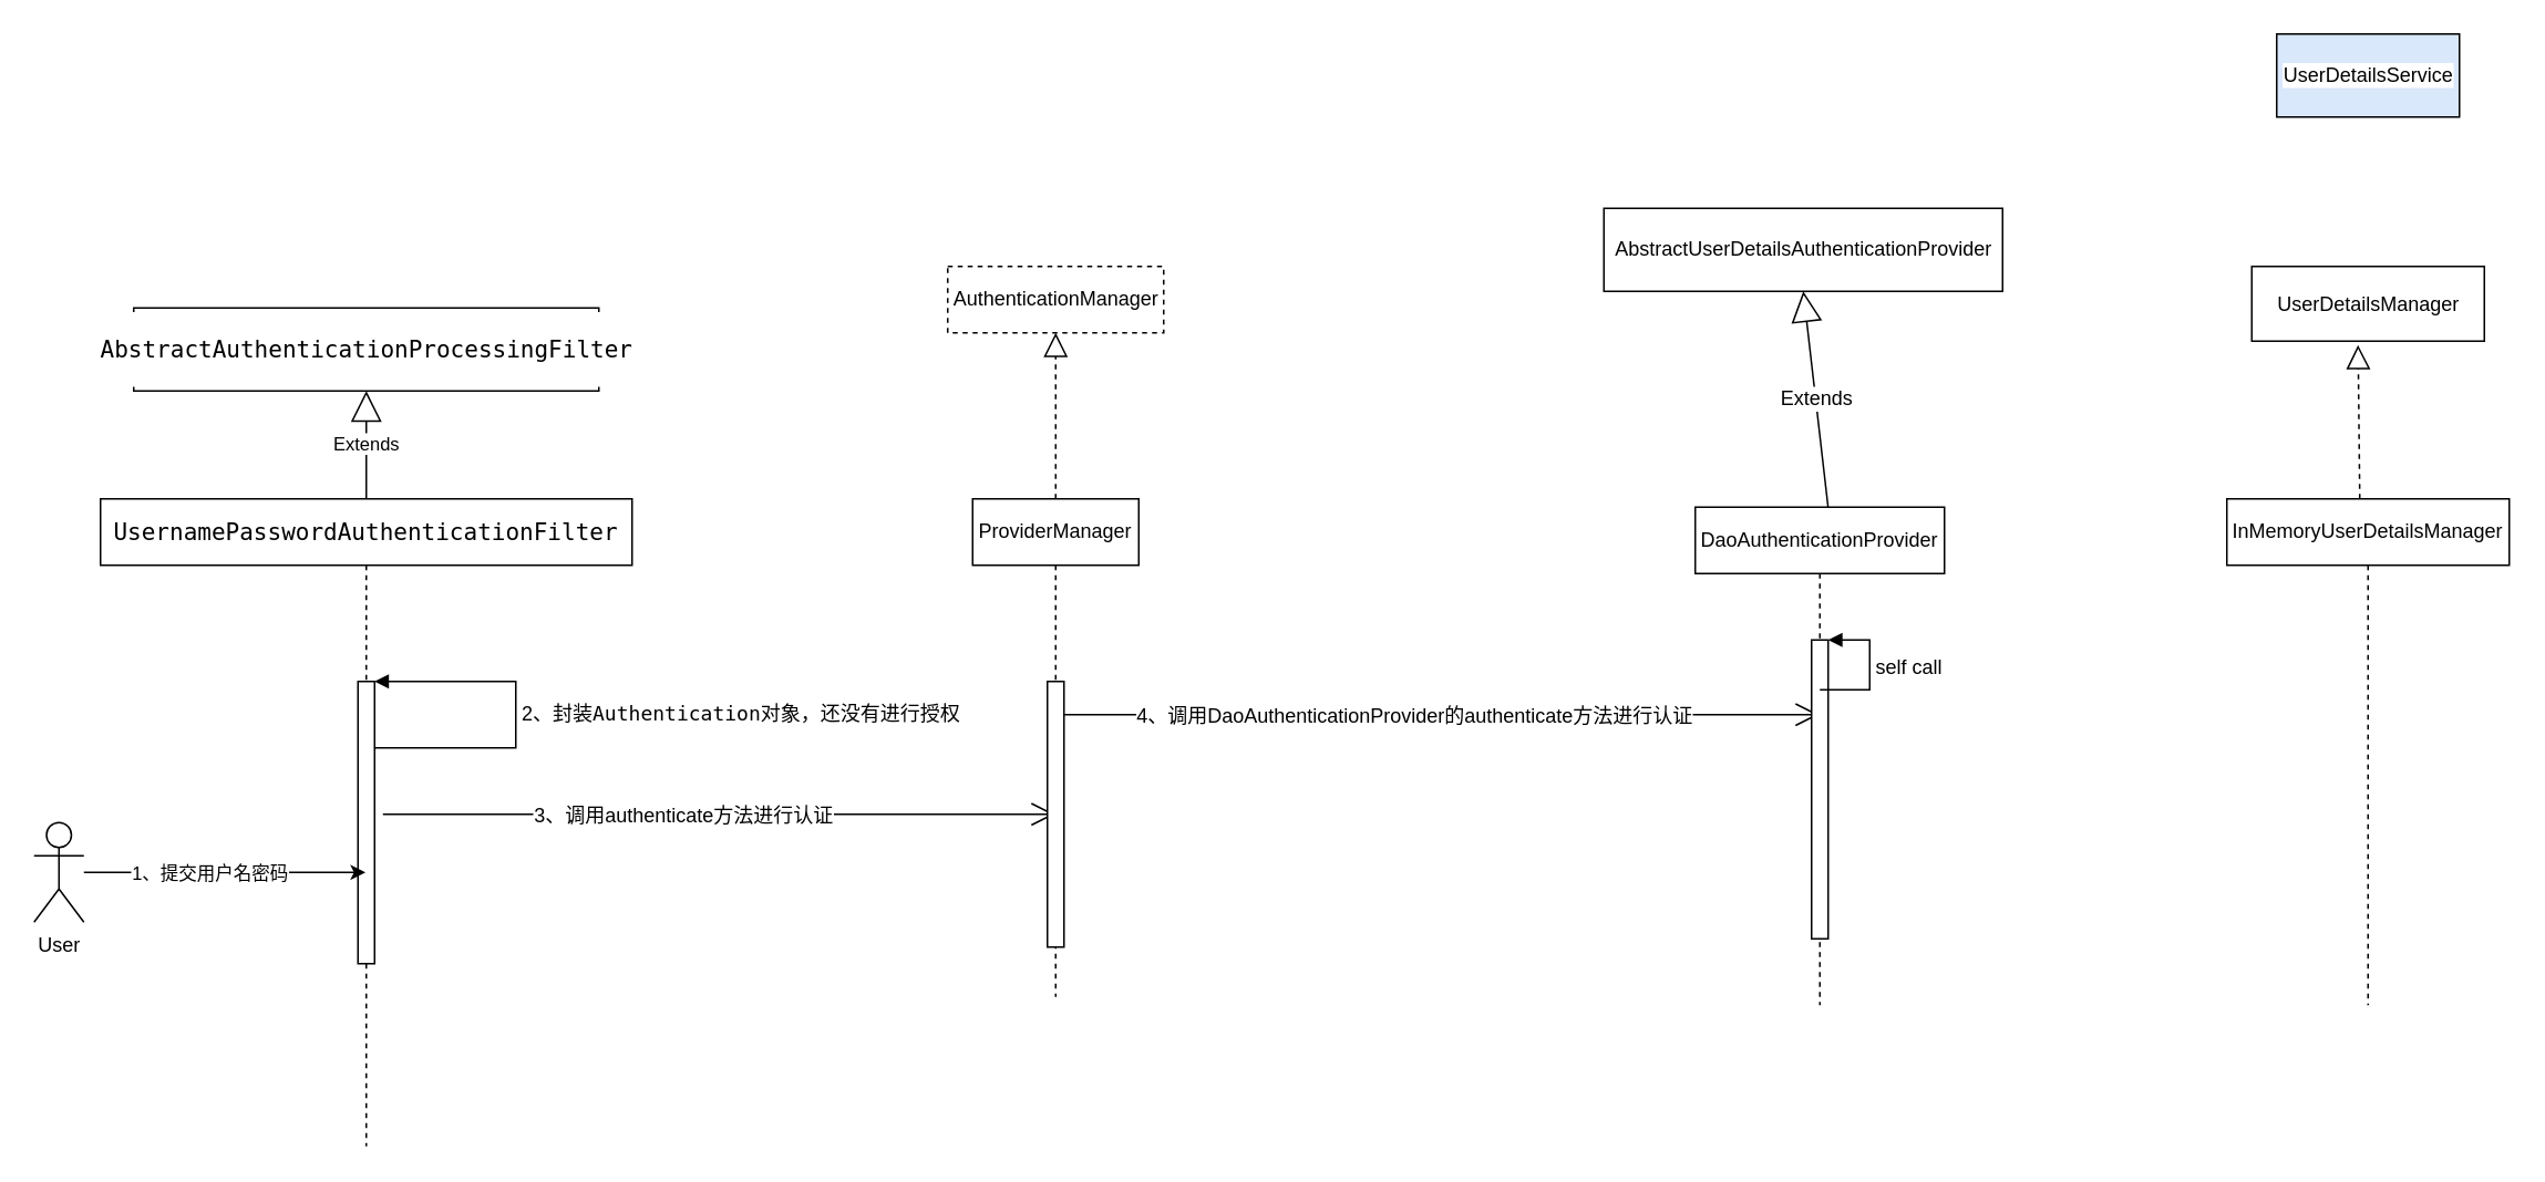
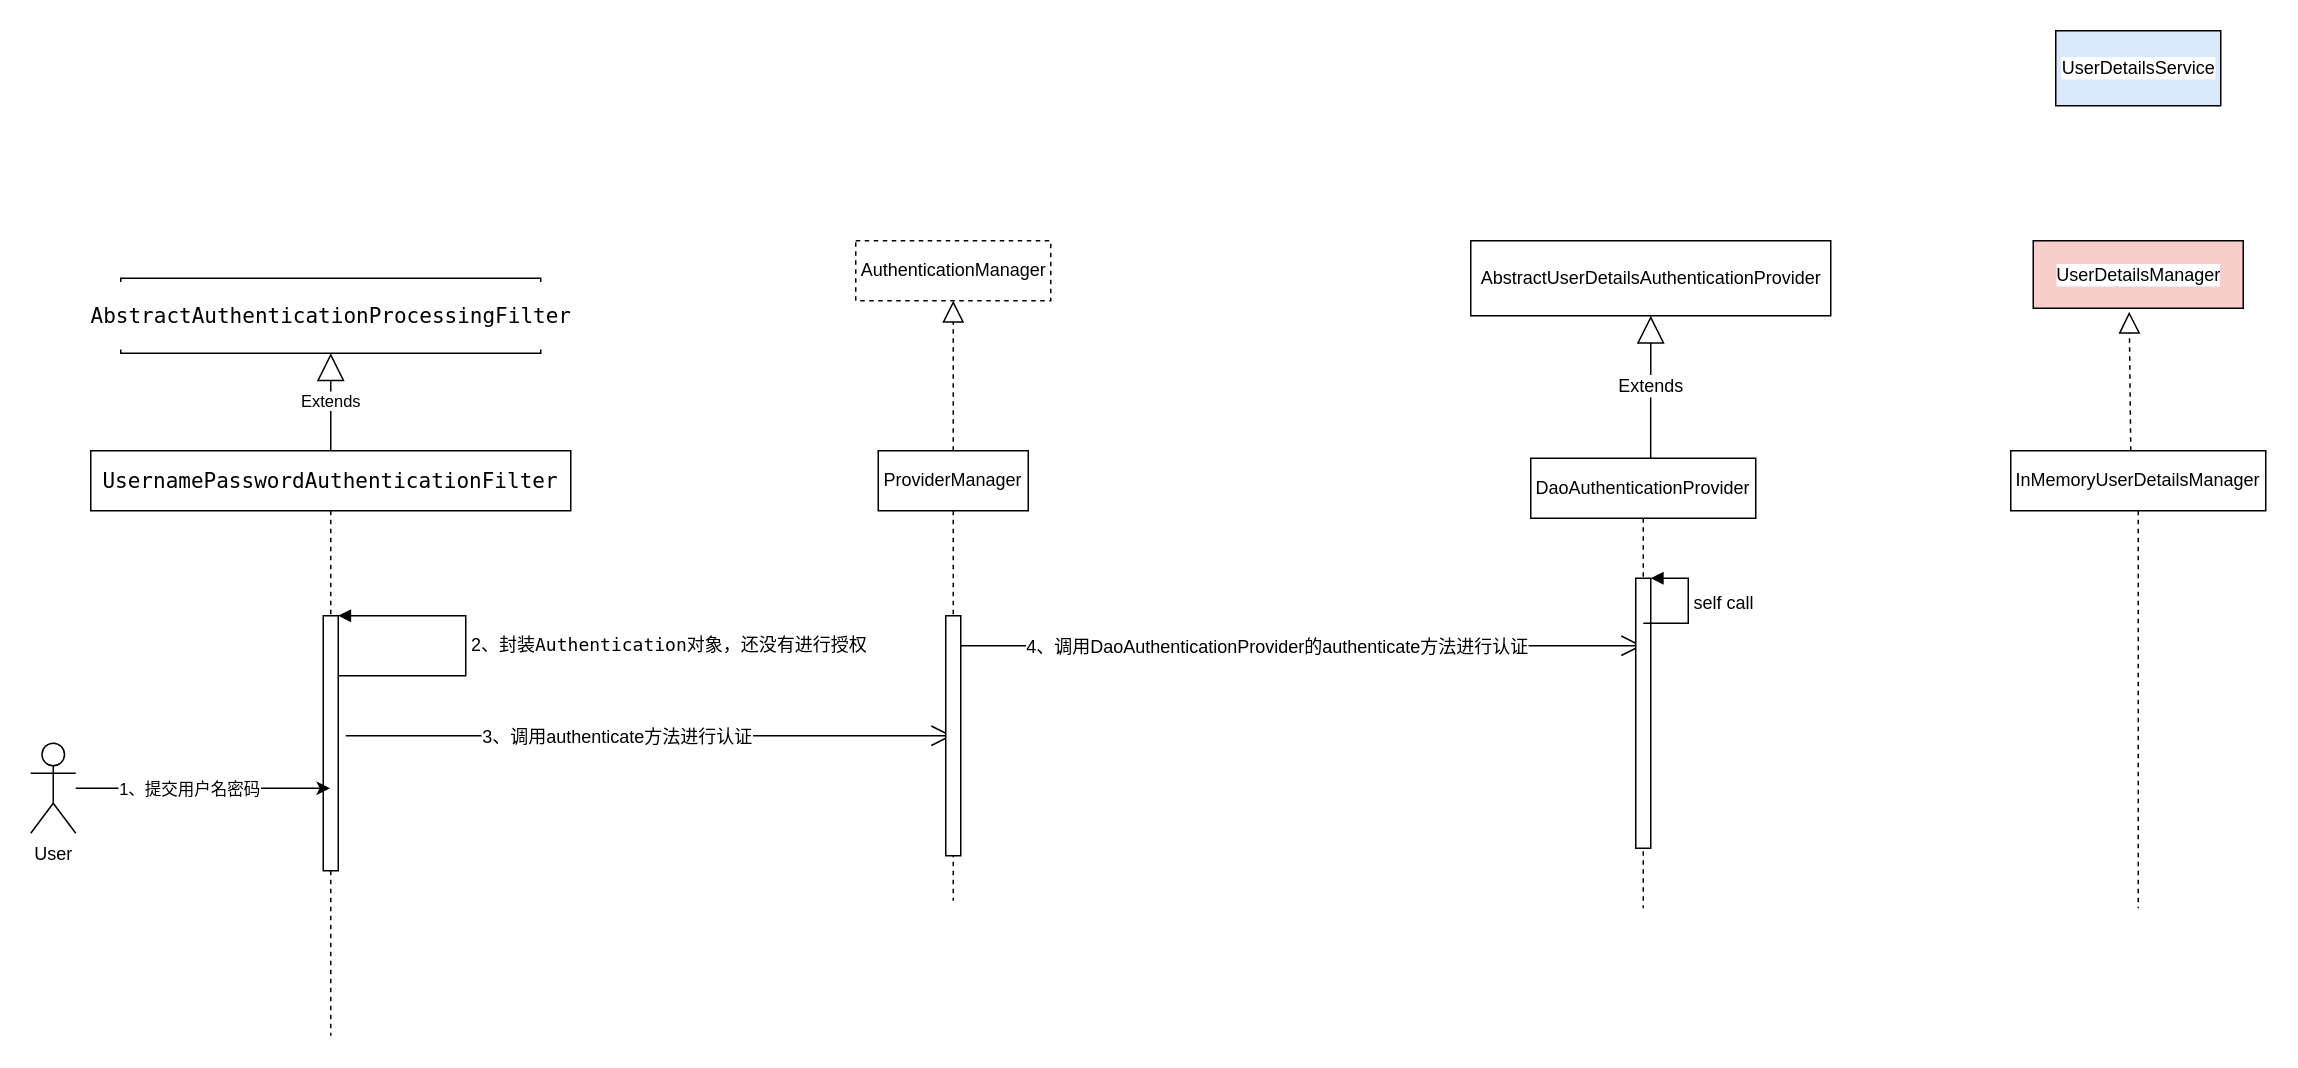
- <mxCell id="21" value="AbstractUserDetailsAuthenticationProvider" style="html=1;labelBackgroundColor=#FFFFFF;fontSize=12;fontColor=#000000;" vertex="1" parent="1"><mxGeometry x="965" y="125" width="240" height="50" as="geometry" /></mxCell>
+ <mxCell id="21" value="AbstractUserDetailsAuthenticationProvider" style="html=1;labelBackgroundColor=#FFFFFF;fontSize=12;fontColor=#000000;" vertex="1" parent="1"><mxGeometry x="980" y="160" width="240" height="50" as="geometry" /></mxCell>
- <mxCell id="23" value="UserDetailsManager" style="html=1;labelBackgroundColor=#FFFFFF;fontSize=12;fontColor=#000000;" vertex="1" parent="1"><mxGeometry x="1355" y="160" width="140" height="45" as="geometry" /></mxCell>
+ <mxCell id="23" value="UserDetailsManager" style="html=1;labelBackgroundColor=#FFFFFF;fontSize=12;fontColor=#000000;fillColor=#f8cecc;" vertex="1" parent="1"><mxGeometry x="1355" y="160" width="140" height="45" as="geometry" /></mxCell>
